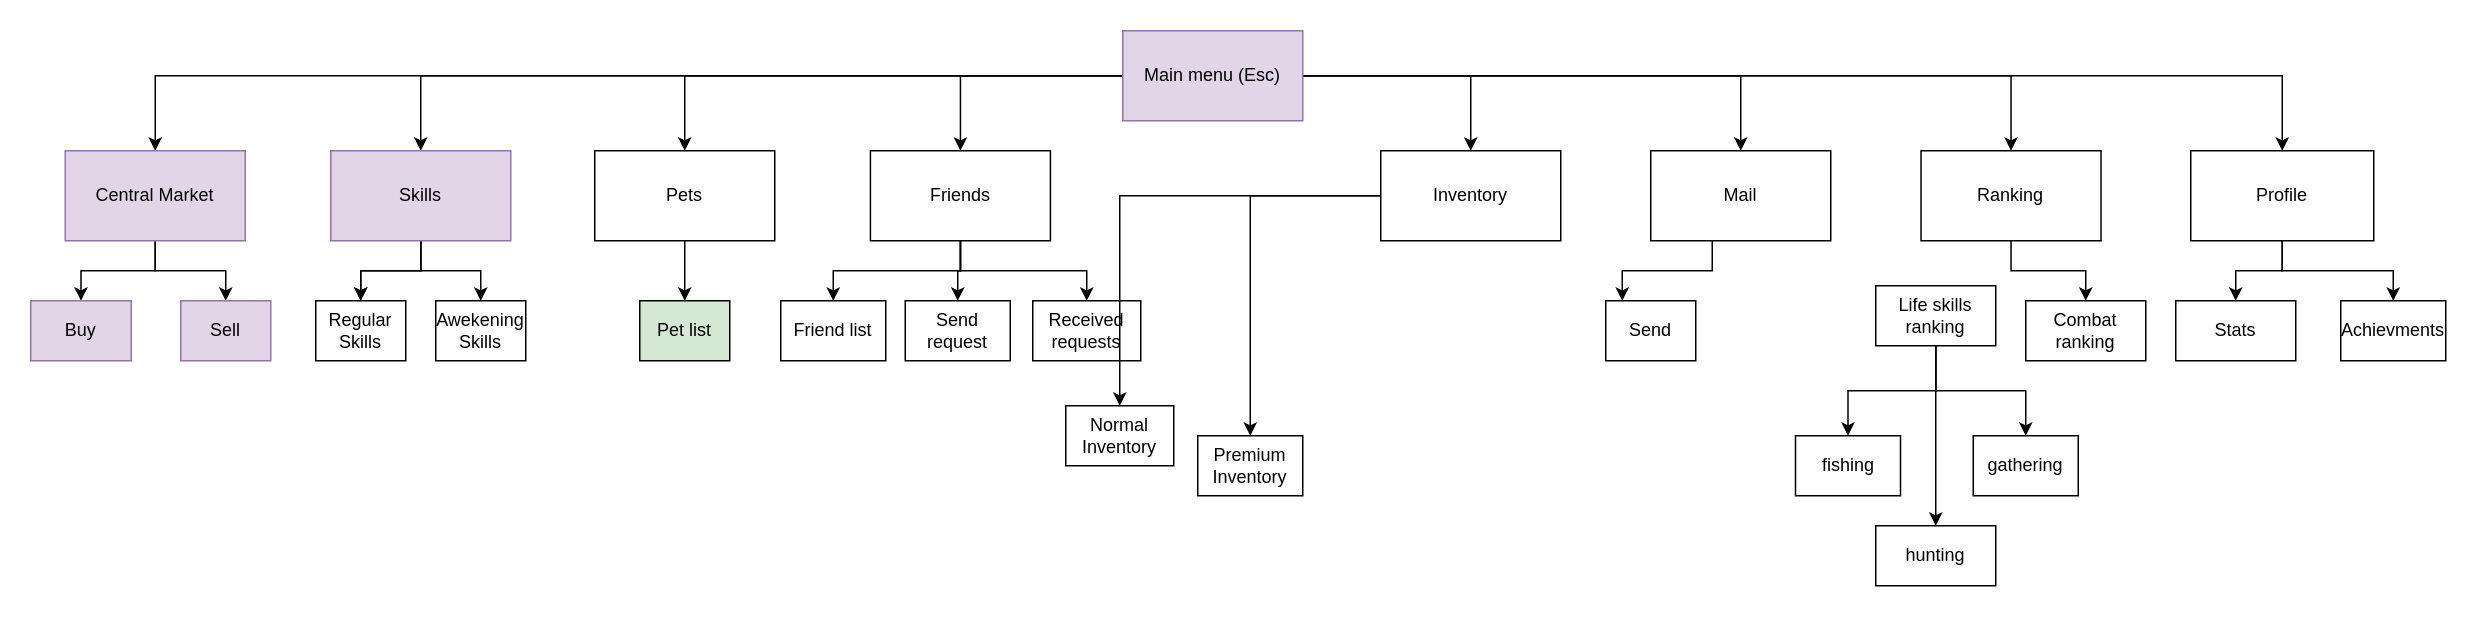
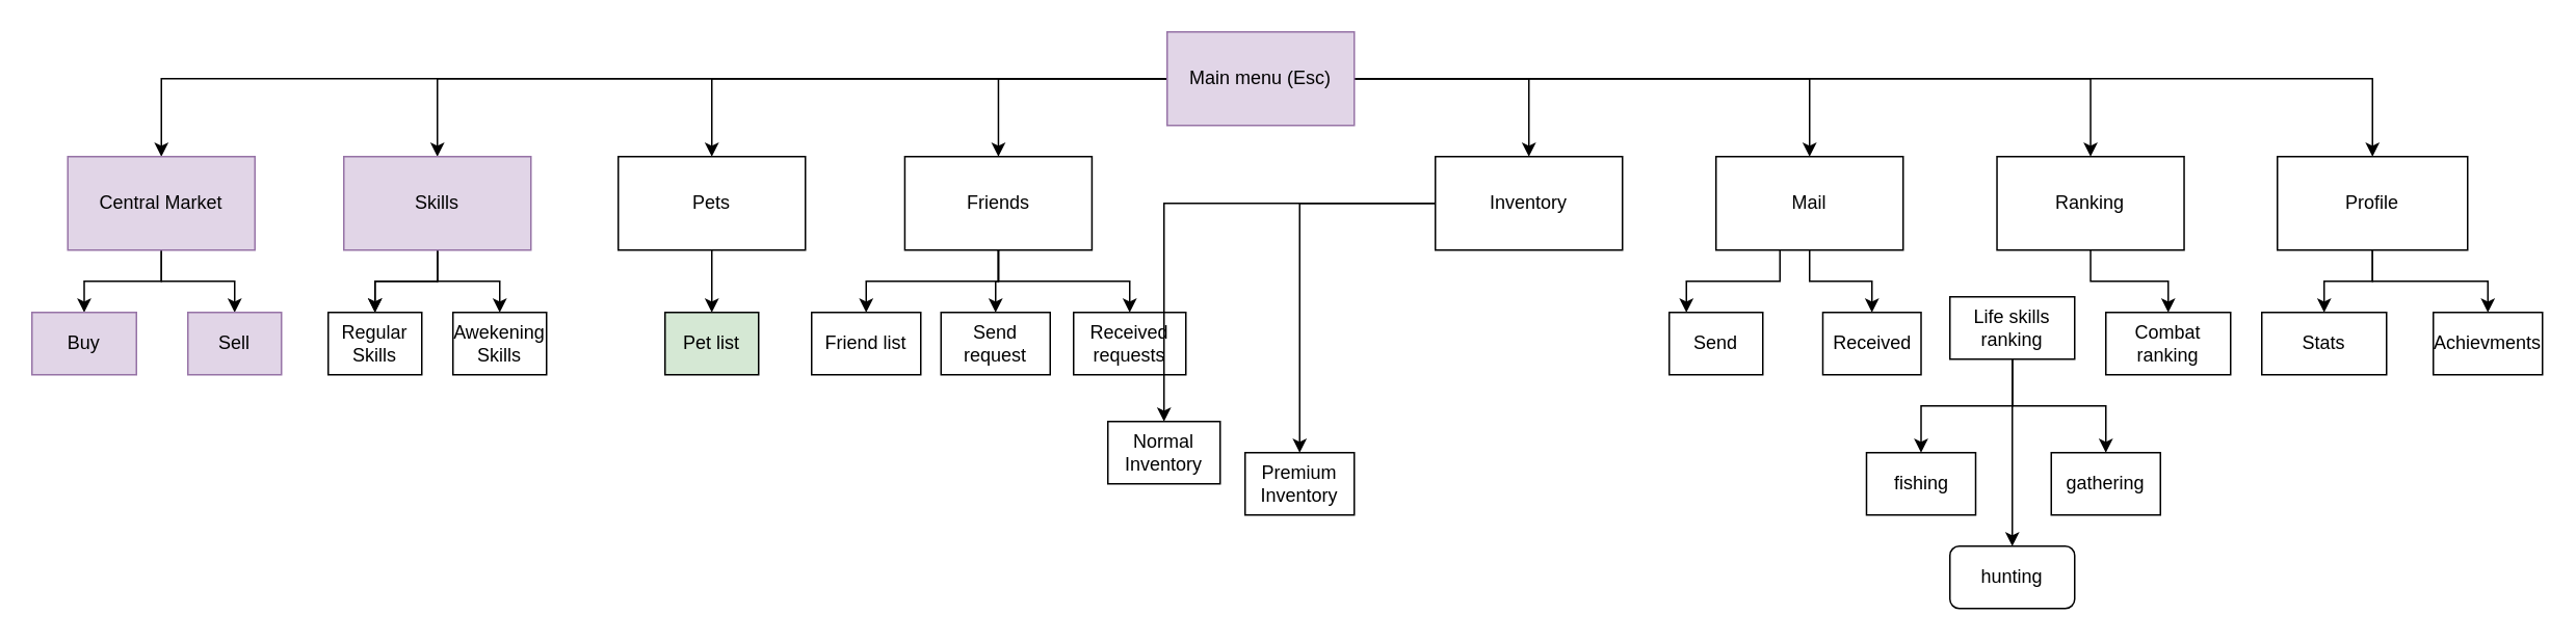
+ <mxCell id="38" style="edgeStyle=orthogonalEdgeStyle;rounded=0;orthogonalLoop=1;jettySize=auto;html=1;" edge="1" parent="1" source="39" target="55"><mxGeometry relative="1" as="geometry"><mxPoint x="1010" y="200" as="targetPoint" /></mxGeometry></mxCell>
+ <mxCell id="55" value="Received" style="rounded=0;whiteSpace=wrap;html=1;" vertex="1" parent="1"><mxGeometry x="1168.5" y="200" width="63" height="40" as="geometry" /></mxCell>
- <mxCell id="56" value="hunting" style="rounded=0;whiteSpace=wrap;html=1;" vertex="1" parent="1"><mxGeometry x="1250" y="350" width="80" height="40" as="geometry" /></mxCell>
+ <mxCell id="56" value="hunting" style="whiteSpace=wrap;html=1;rounded=1;" vertex="1" parent="1"><mxGeometry x="1250" y="350" width="80" height="40" as="geometry" /></mxCell>
